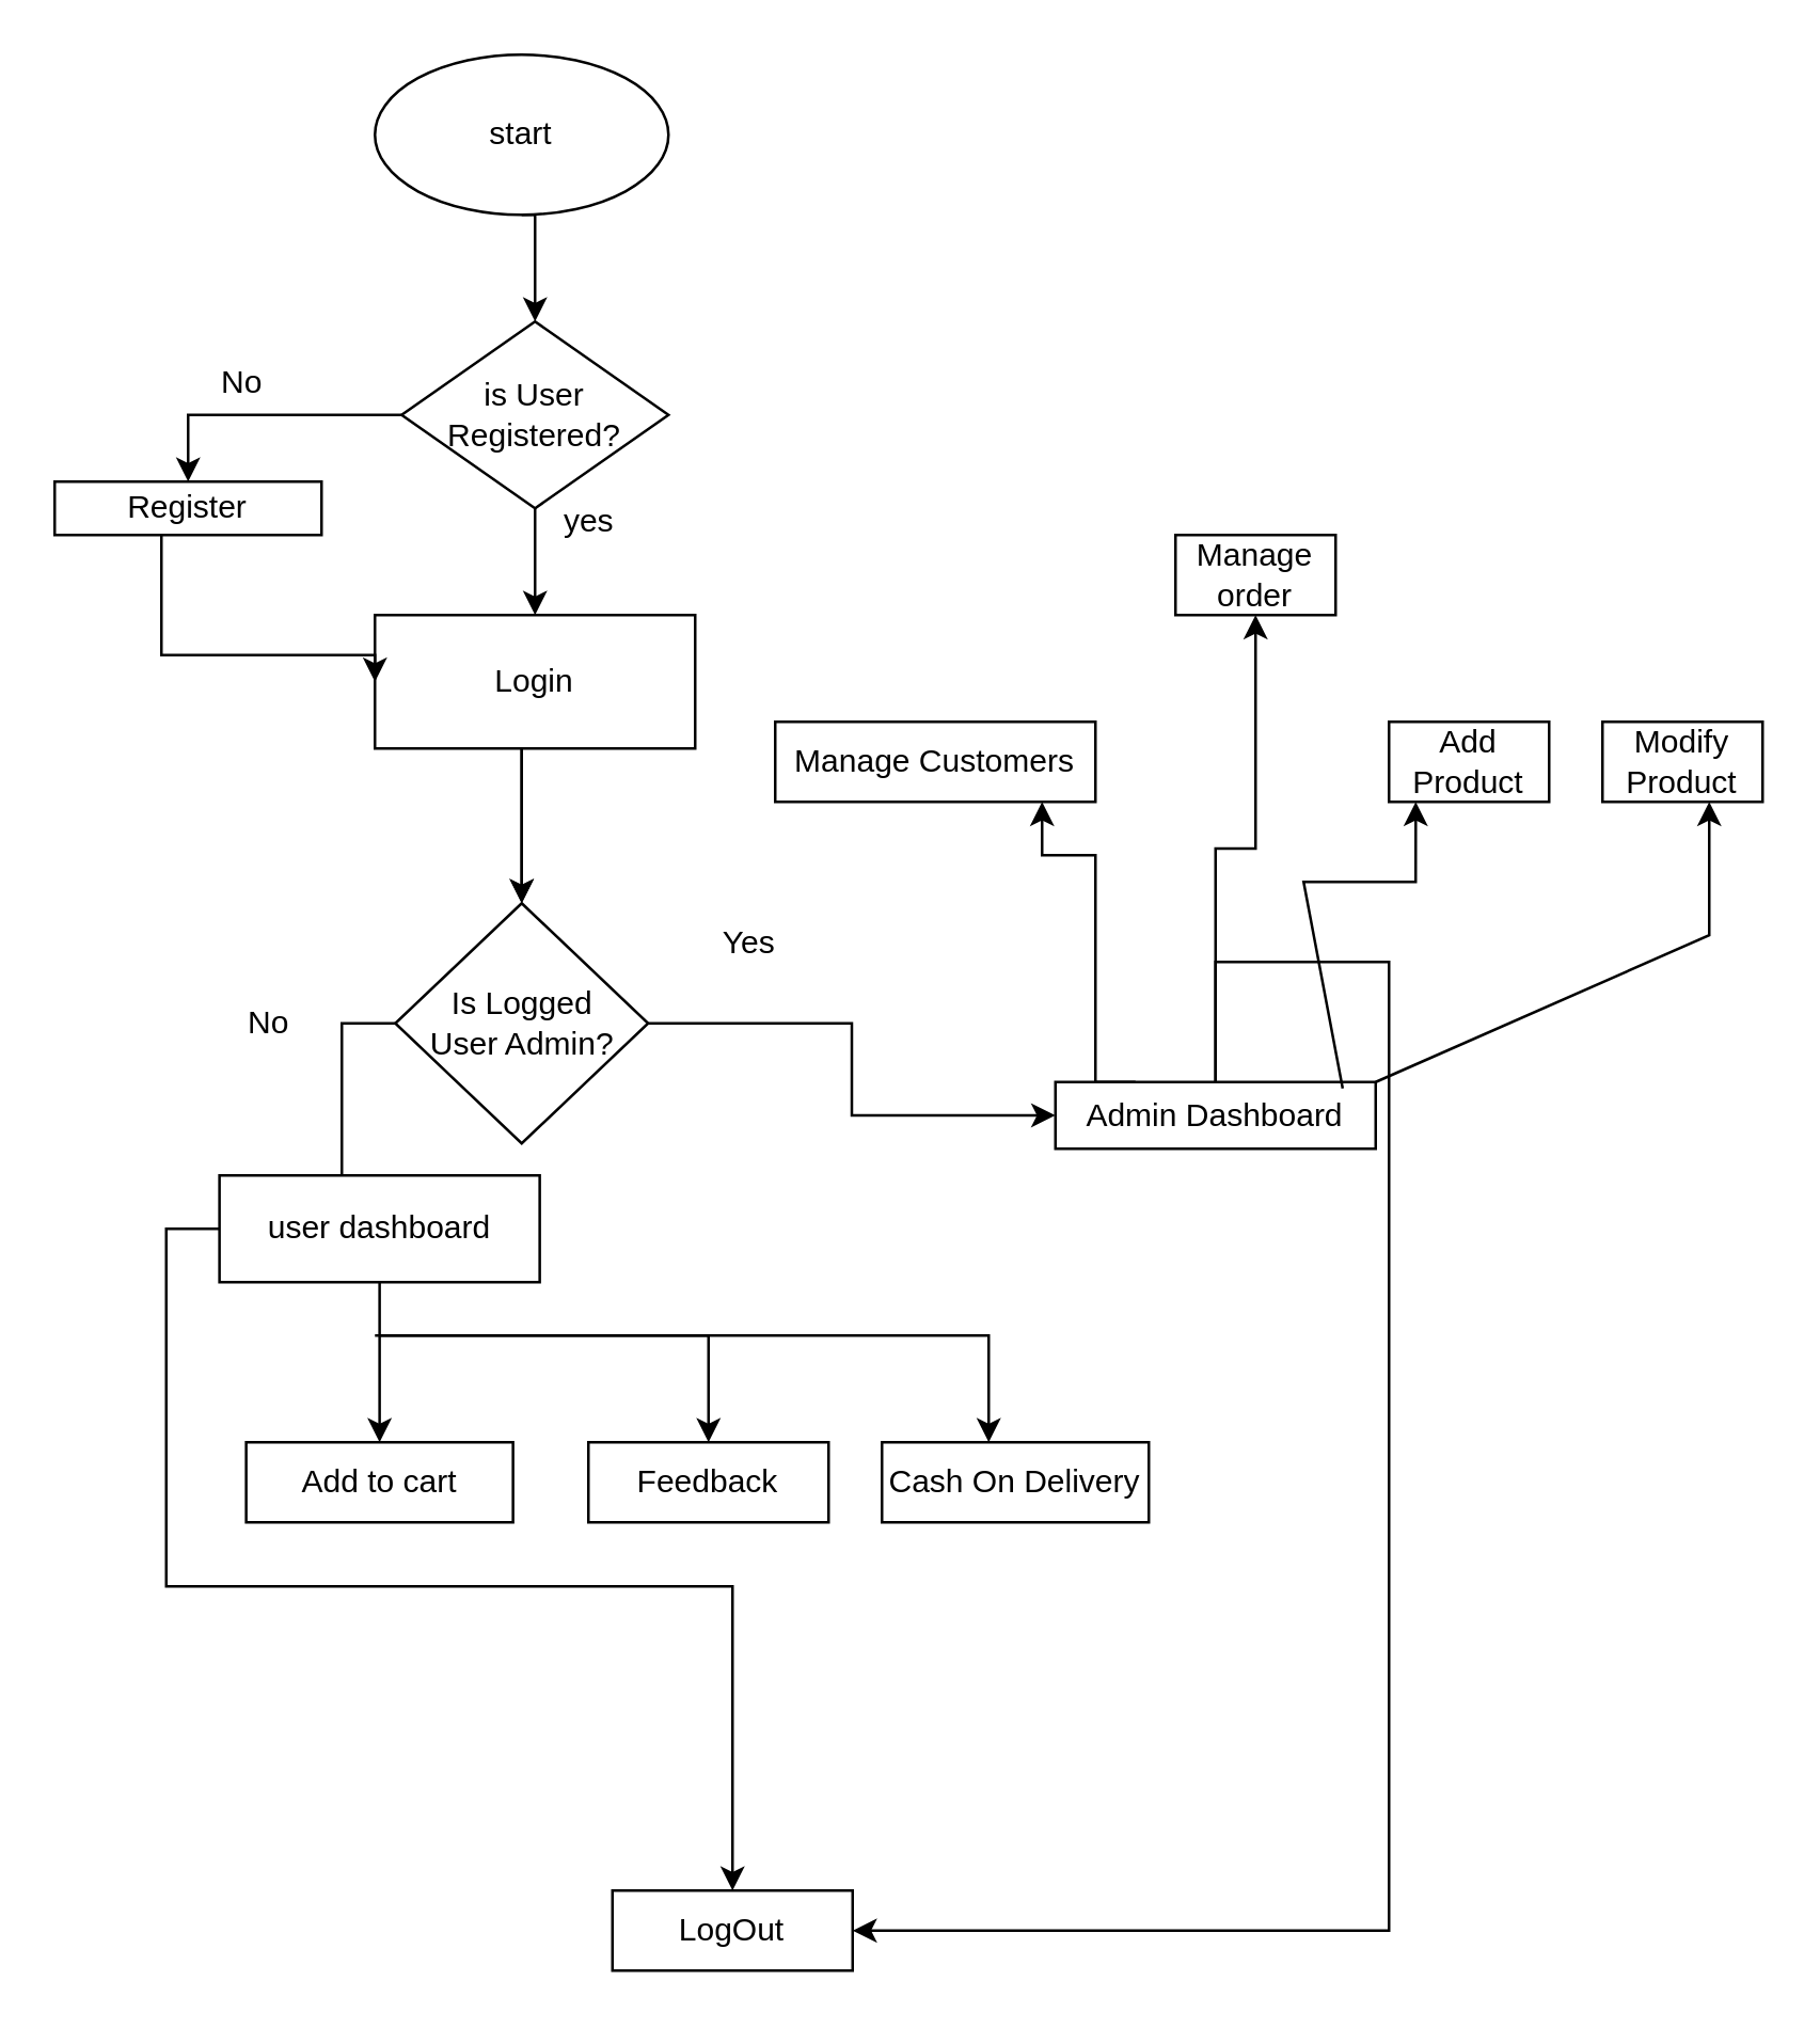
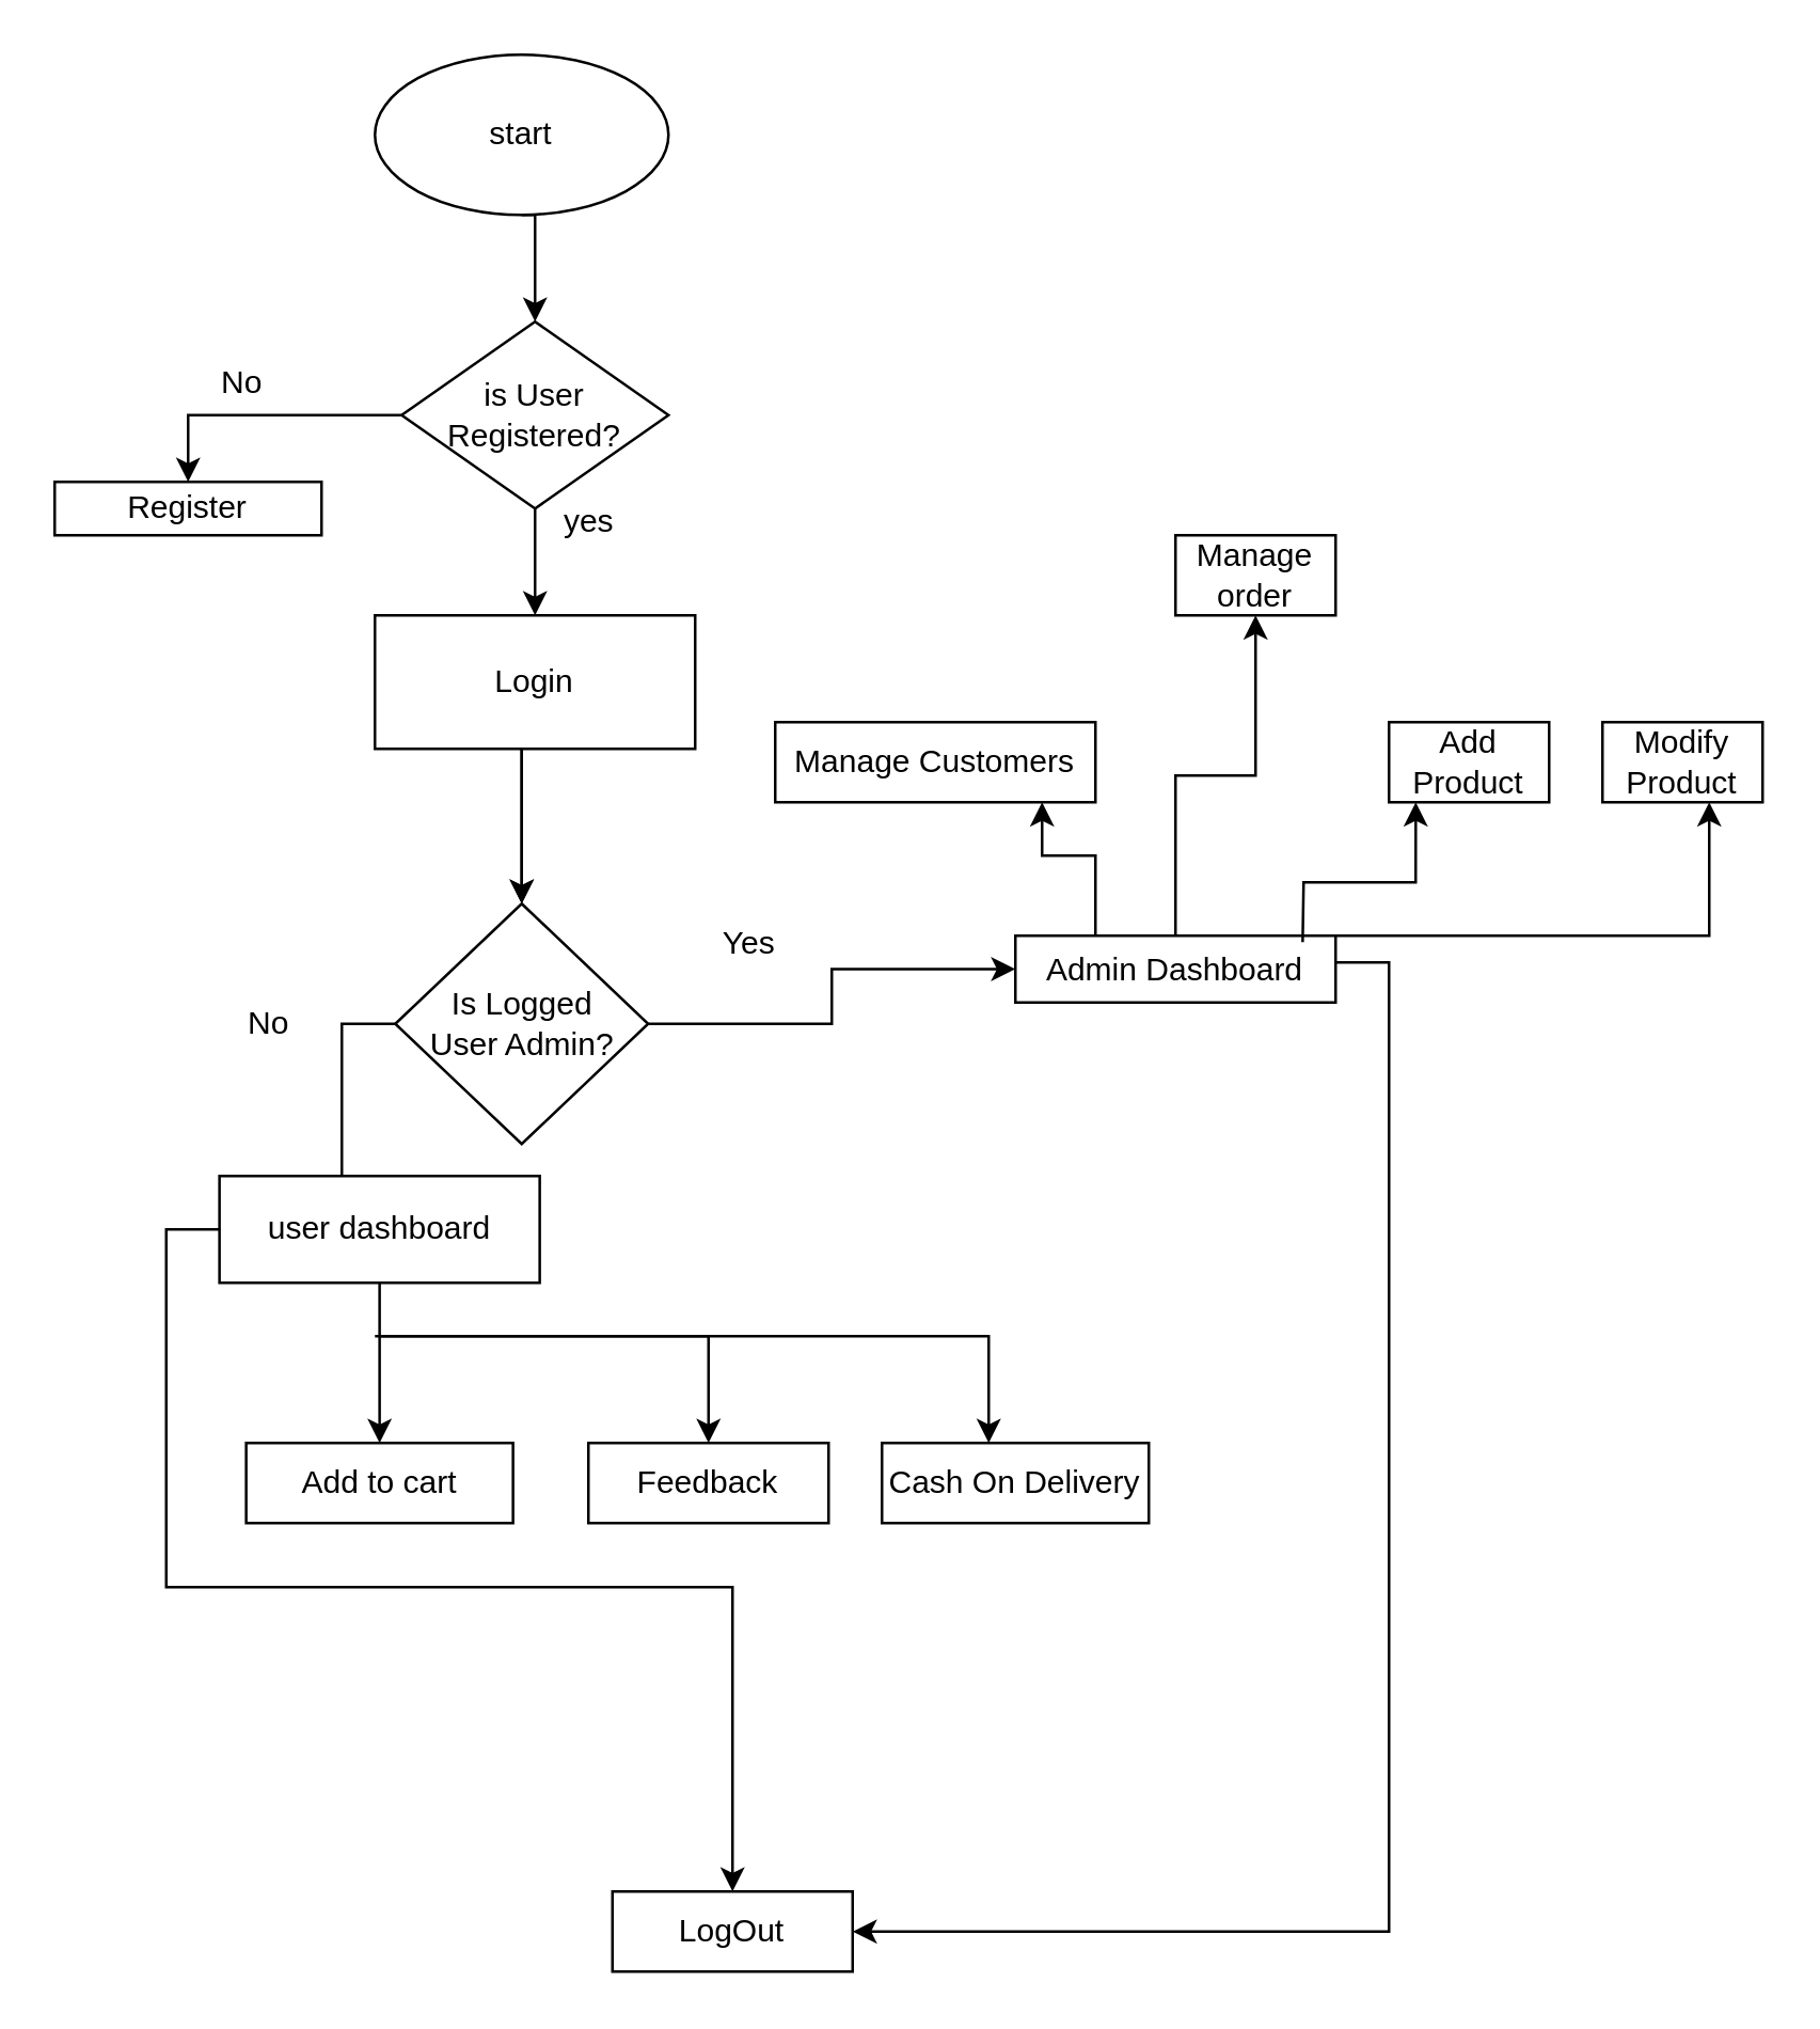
- <mxCell id="9" style="edgeStyle=orthogonalEdgeStyle;rounded=0;orthogonalLoop=1;jettySize=auto;html=1;entryX=0;entryY=0.5;entryDx=0;entryDy=0;" parent="1" source="10" target="8" edge="1"><mxGeometry relative="1" as="geometry"><Array as="points"><mxPoint x="60" y="245" /></Array></mxGeometry></mxCell>
- <mxCell id="17" value="Admin Dashboard" style="rounded=0;whiteSpace=wrap;html=1;" parent="1" vertex="1"><mxGeometry x="395" y="405" width="120" height="25" as="geometry" /></mxCell>
+ <mxCell id="17" value="Admin Dashboard" style="rounded=0;whiteSpace=wrap;html=1;" parent="1" vertex="1"><mxGeometry x="380" y="350" width="120" height="25" as="geometry" /></mxCell>
